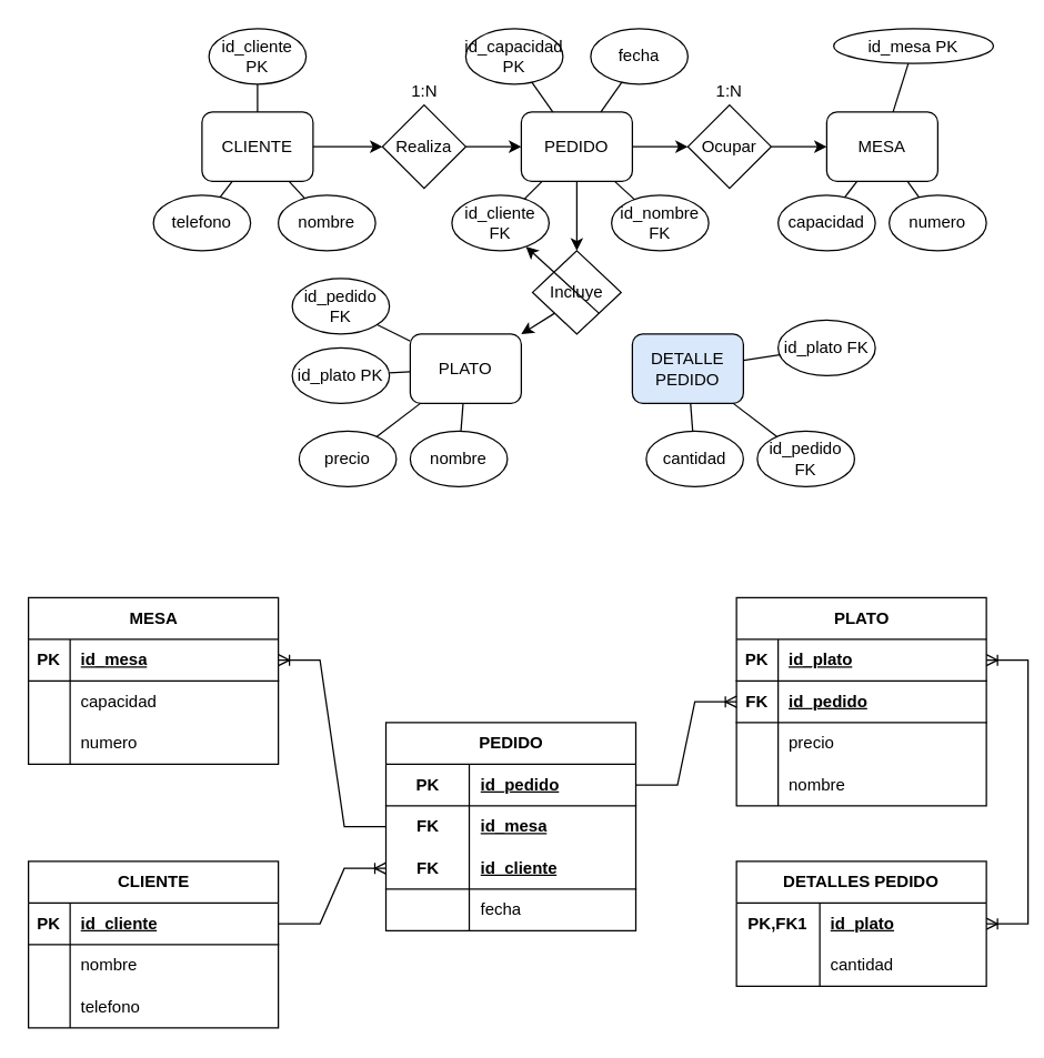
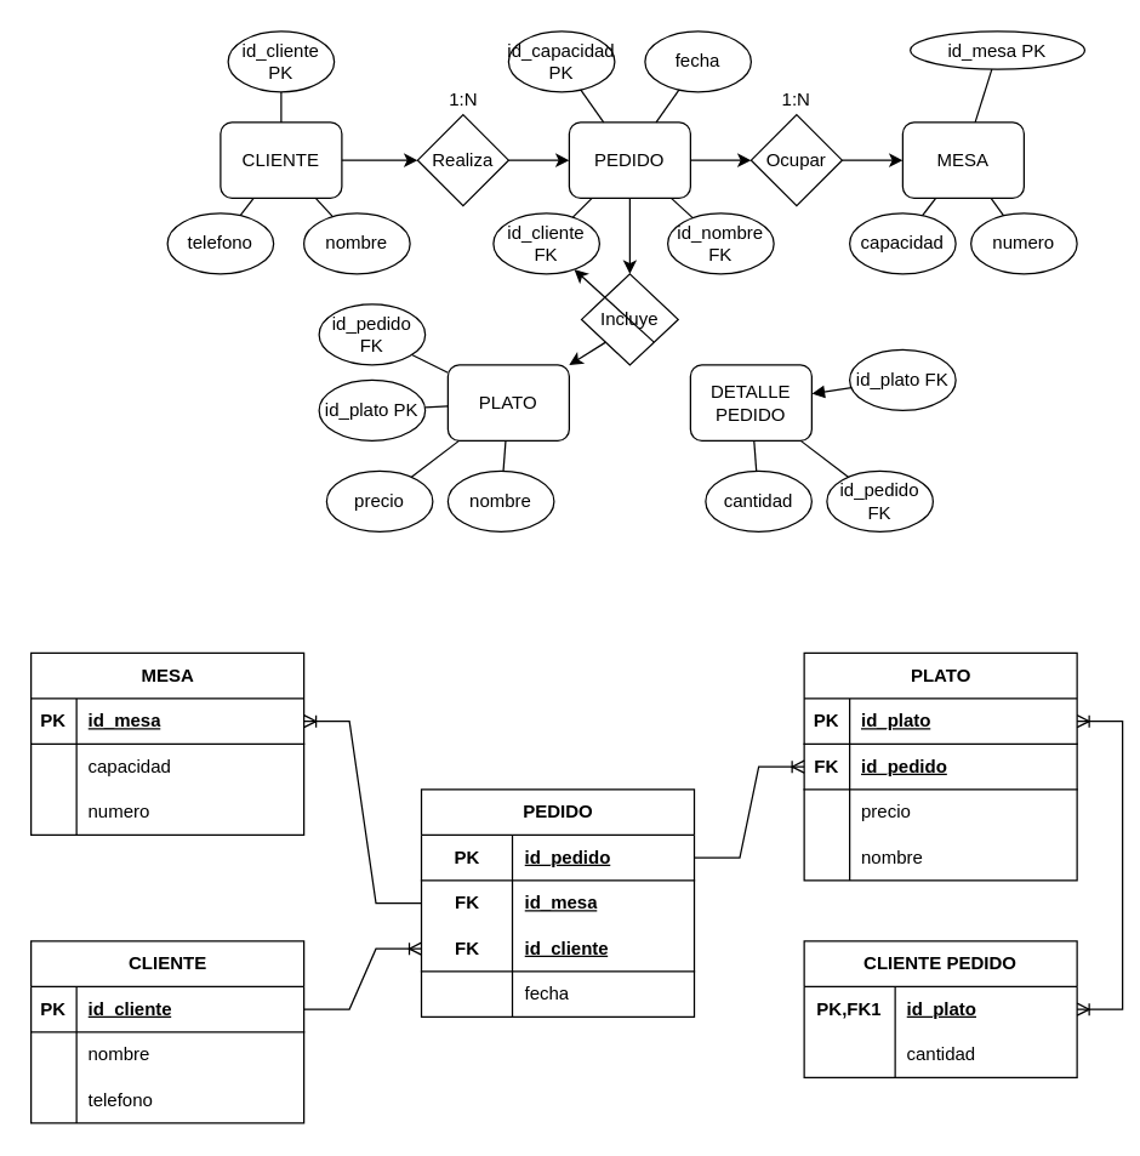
- <mxCell id="107" value="" style="endArrow=none;html=1;rounded=0;" edge="1" parent="1" source="28" target="6"><mxGeometry relative="1" as="geometry"><mxPoint x="305" y="160" as="sourcePoint" /><mxPoint x="465" y="160" as="targetPoint" /></mxGeometry></mxCell>
+ <mxCell id="107" value="" style="endArrow=block;html=1;rounded=0;" edge="1" parent="1" source="28" target="6"><mxGeometry relative="1" as="geometry"><mxPoint x="305" y="160" as="sourcePoint" /><mxPoint x="465" y="160" as="targetPoint" /></mxGeometry></mxCell>
- <mxCell id="6" value="DETALLE&lt;div&gt;PEDIDO&lt;/div&gt;" style="rounded=1;whiteSpace=wrap;html=1;fillColor=#dae8fc;" vertex="1" parent="1"><mxGeometry x="455" y="240" width="80" height="50" as="geometry" /></mxCell>
+ <mxCell id="6" value="DETALLE&lt;div&gt;PEDIDO&lt;/div&gt;" style="rounded=1;whiteSpace=wrap;html=1;" vertex="1" parent="1"><mxGeometry x="455" y="240" width="80" height="50" as="geometry" /></mxCell>
- <mxCell id="81" value="DETALLES PEDIDO" style="shape=table;startSize=30;container=1;collapsible=1;childLayout=tableLayout;fixedRows=1;rowLines=0;fontStyle=1;align=center;resizeLast=1;html=1;whiteSpace=wrap;" vertex="1" parent="1"><mxGeometry x="530.01" y="620" width="180" height="90" as="geometry" /></mxCell>
+ <mxCell id="81" value="CLIENTE PEDIDO" style="shape=table;startSize=30;container=1;collapsible=1;childLayout=tableLayout;fixedRows=1;rowLines=0;fontStyle=1;align=center;resizeLast=1;html=1;whiteSpace=wrap;" vertex="1" parent="1"><mxGeometry x="530.01" y="620" width="180" height="90" as="geometry" /></mxCell>
